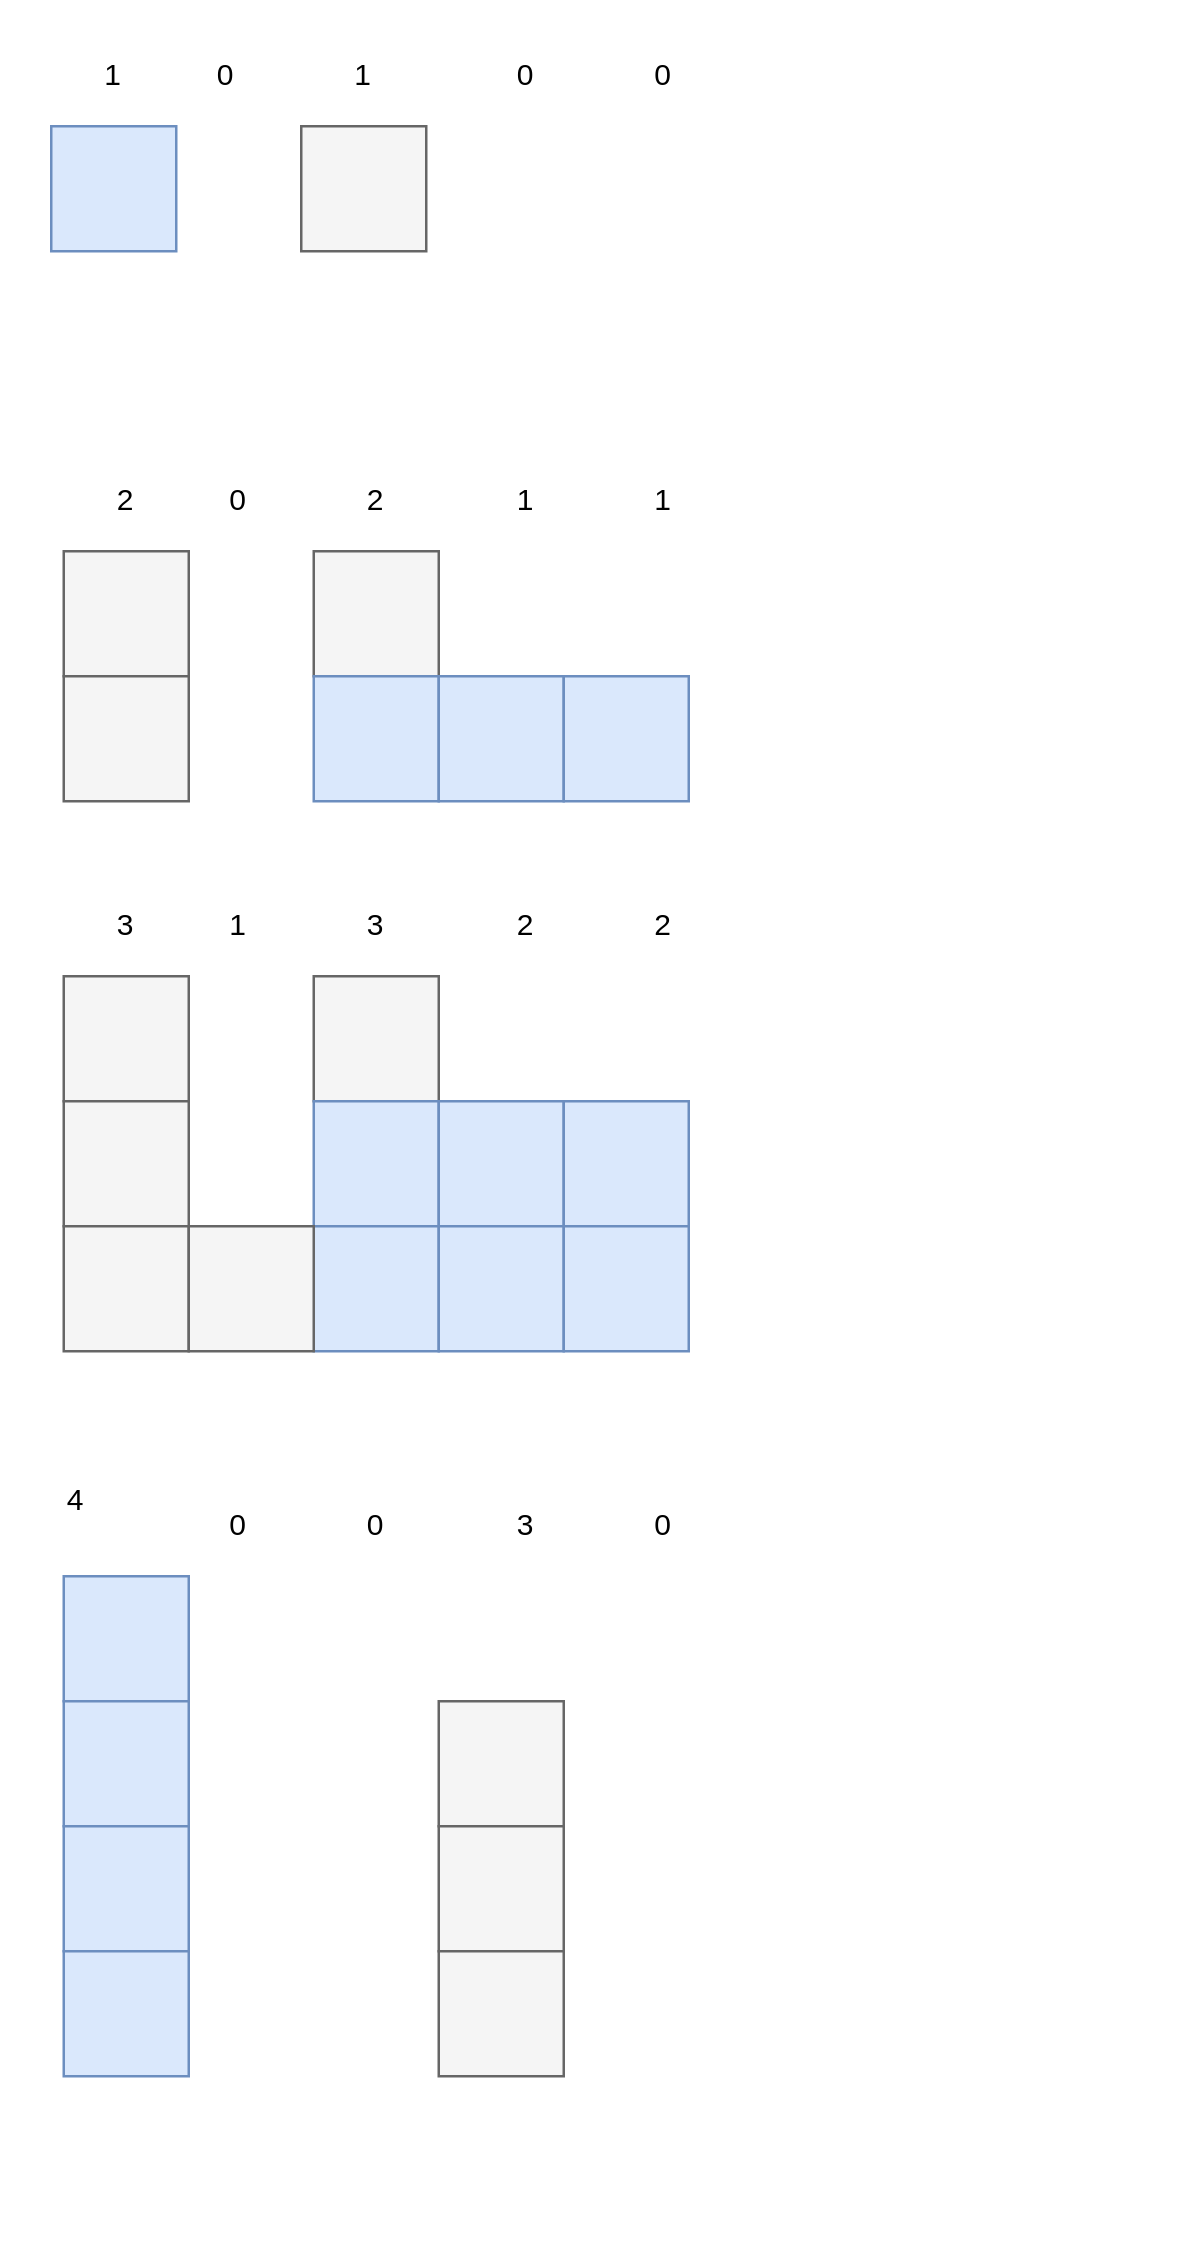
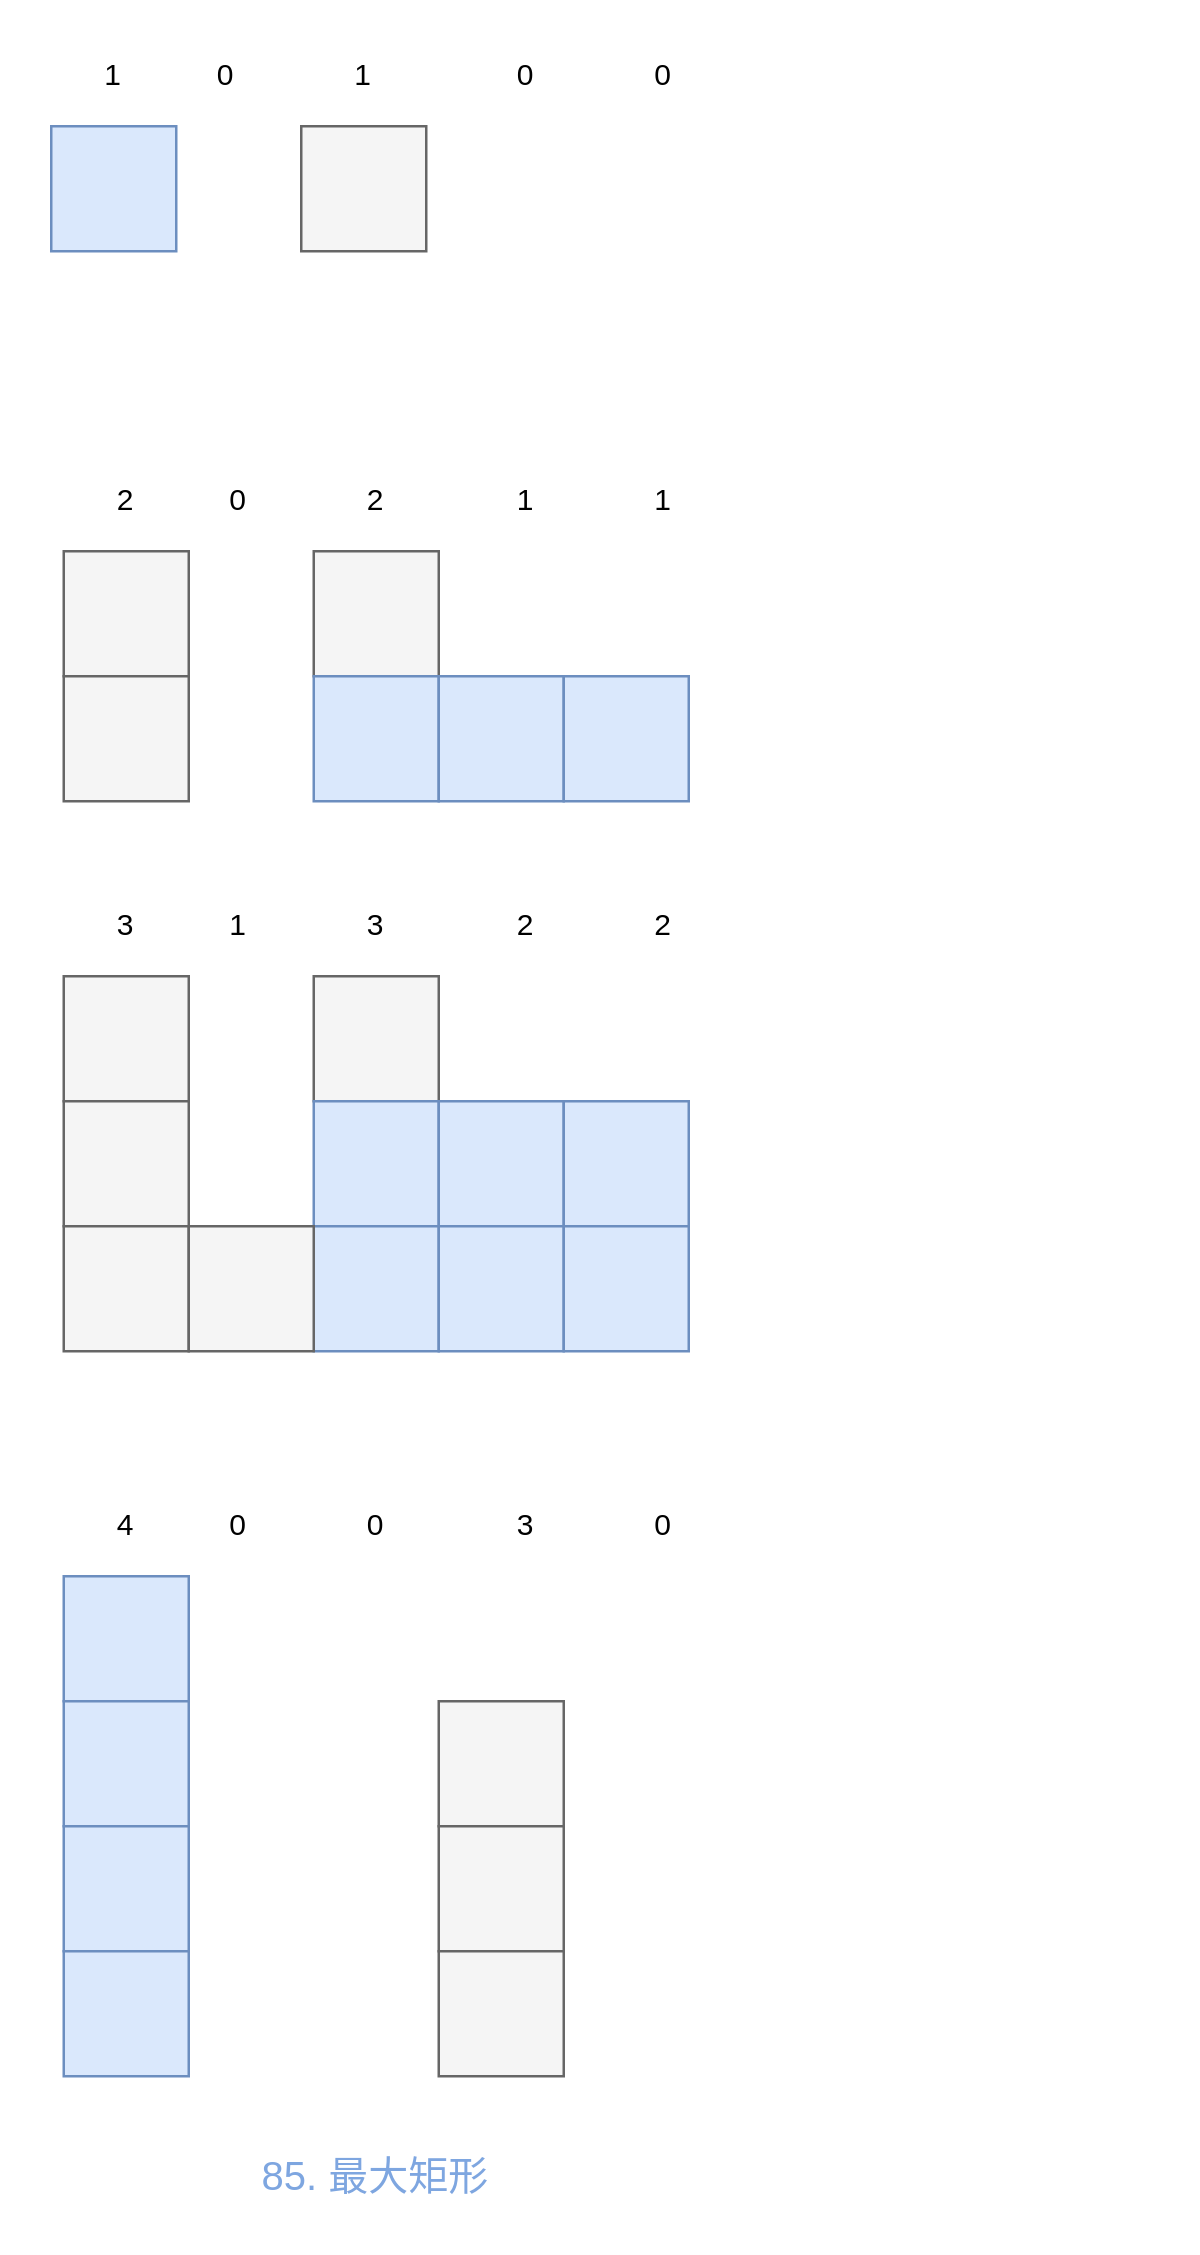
- <mxCell id="37" value="4" style="text;html=1;strokeColor=none;fillColor=none;align=center;verticalAlign=middle;whiteSpace=wrap;rounded=0;" vertex="1" parent="1"><mxGeometry x="10" y="590" width="40" height="20" as="geometry" /></mxCell>
+ <mxCell id="37" value="4" style="text;html=1;strokeColor=none;fillColor=none;align=center;verticalAlign=middle;whiteSpace=wrap;rounded=0;" vertex="1" parent="1"><mxGeometry x="30" y="600" width="40" height="20" as="geometry" /></mxCell>
+ <mxCell id="49" value="85. 最大矩形" style="text;strokeColor=none;fillColor=none;align=center;verticalAlign=middle;whiteSpace=wrap;rounded=0;fontColor=#7EA6E0;fontSize=16;" vertex="1" parent="1"><mxGeometry x="45" y="860" width="210" height="20" as="geometry" /></mxCell>
